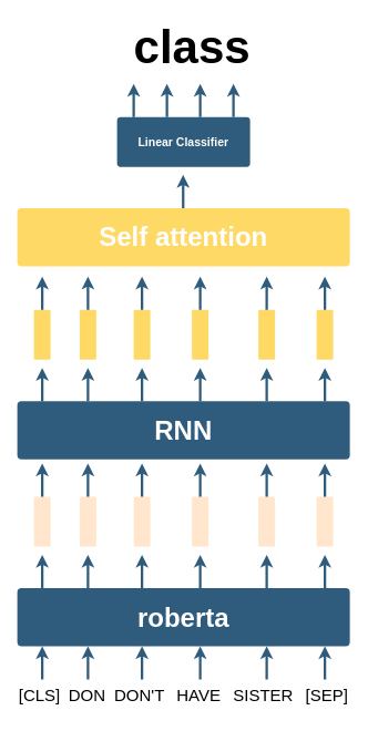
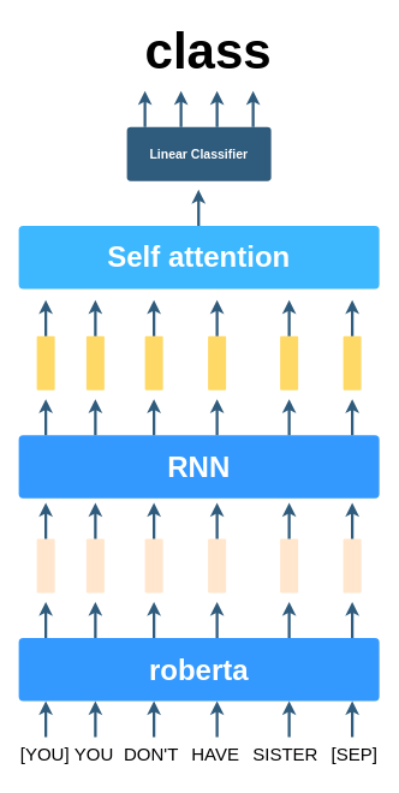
- <mxCell id="52" value="&lt;span style=&quot;font-size: 32px&quot;&gt;Self attention&lt;/span&gt;" style="rounded=1;whiteSpace=wrap;html=1;shadow=0;labelBackgroundColor=none;strokeColor=none;strokeWidth=3;fillColor=#ffd966;fontFamily=Helvetica;fontSize=16;fontColor=#FFFFFF;align=center;fontStyle=1;spacing=5;arcSize=7;perimeterSpacing=2;" vertex="1" parent="1"><mxGeometry x="20" y="250" width="400" height="70" as="geometry" /></mxCell>
+ <mxCell id="52" value="&lt;span style=&quot;font-size: 32px&quot;&gt;Self attention&lt;/span&gt;" style="rounded=1;whiteSpace=wrap;html=1;shadow=0;labelBackgroundColor=none;strokeColor=none;strokeWidth=3;fillColor=#3DB8FF;fontFamily=Helvetica;fontSize=16;fontColor=#FFFFFF;align=center;fontStyle=1;spacing=5;arcSize=7;perimeterSpacing=2;" vertex="1" parent="1"><mxGeometry x="20" y="250" width="400" height="70" as="geometry" /></mxCell>
- <mxCell id="33" value="&lt;span style=&quot;font-size: 32px&quot;&gt;RNN&lt;/span&gt;" style="rounded=1;whiteSpace=wrap;html=1;shadow=0;labelBackgroundColor=none;strokeColor=none;strokeWidth=3;fillColor=#2f5b7c;fontFamily=Helvetica;fontSize=16;fontColor=#FFFFFF;align=center;fontStyle=1;spacing=5;arcSize=7;perimeterSpacing=2;" vertex="1" parent="1"><mxGeometry x="20" y="482.5" width="400" height="70" as="geometry" /></mxCell>
+ <mxCell id="33" value="&lt;span style=&quot;font-size: 32px&quot;&gt;RNN&lt;/span&gt;" style="rounded=1;whiteSpace=wrap;html=1;shadow=0;labelBackgroundColor=none;strokeColor=none;strokeWidth=3;fillColor=#3399FF;fontFamily=Helvetica;fontSize=16;fontColor=#FFFFFF;align=center;fontStyle=1;spacing=5;arcSize=7;perimeterSpacing=2;" vertex="1" parent="1"><mxGeometry x="20" y="482.5" width="400" height="70" as="geometry" /></mxCell>
- <mxCell id="2" value="&lt;span style=&quot;font-size: 32px&quot;&gt;roberta&lt;/span&gt;" style="rounded=1;whiteSpace=wrap;html=1;shadow=0;labelBackgroundColor=none;strokeColor=none;strokeWidth=3;fillColor=#2F5B7C;fontFamily=Helvetica;fontSize=16;fontColor=#FFFFFF;align=center;fontStyle=1;spacing=5;arcSize=7;perimeterSpacing=2;" parent="1" vertex="1"><mxGeometry x="20" y="707.5" width="400" height="70" as="geometry" /></mxCell>
+ <mxCell id="2" value="&lt;span style=&quot;font-size: 32px&quot;&gt;roberta&lt;/span&gt;" style="rounded=1;whiteSpace=wrap;html=1;shadow=0;labelBackgroundColor=none;strokeColor=none;strokeWidth=3;fillColor=#3399ff;fontFamily=Helvetica;fontSize=16;fontColor=#FFFFFF;align=center;fontStyle=1;spacing=5;arcSize=7;perimeterSpacing=2;" parent="1" vertex="1"><mxGeometry x="20" y="707.5" width="400" height="70" as="geometry" /></mxCell>
- <mxCell id="4" value="&lt;font style=&quot;font-size: 20px&quot;&gt;[CLS]&lt;/font&gt;" style="text;html=1;" vertex="1" parent="1"><mxGeometry x="20" y="817.5" width="60" height="40" as="geometry" /></mxCell>
+ <mxCell id="4" value="&lt;font style=&quot;font-size: 20px&quot;&gt;[YOU]&lt;/font&gt;" style="text;html=1;" vertex="1" parent="1"><mxGeometry x="20" y="817.5" width="60" height="40" as="geometry" /></mxCell>
- <mxCell id="5" value="&lt;font style=&quot;font-size: 20px&quot;&gt;DON&lt;/font&gt;" style="text;html=1;" vertex="1" parent="1"><mxGeometry x="80" y="817.5" width="50" height="40" as="geometry" /></mxCell>
+ <mxCell id="5" value="&lt;font style=&quot;font-size: 20px&quot;&gt;YOU&lt;/font&gt;" style="text;html=1;" vertex="1" parent="1"><mxGeometry x="80" y="817.5" width="50" height="40" as="geometry" /></mxCell>
